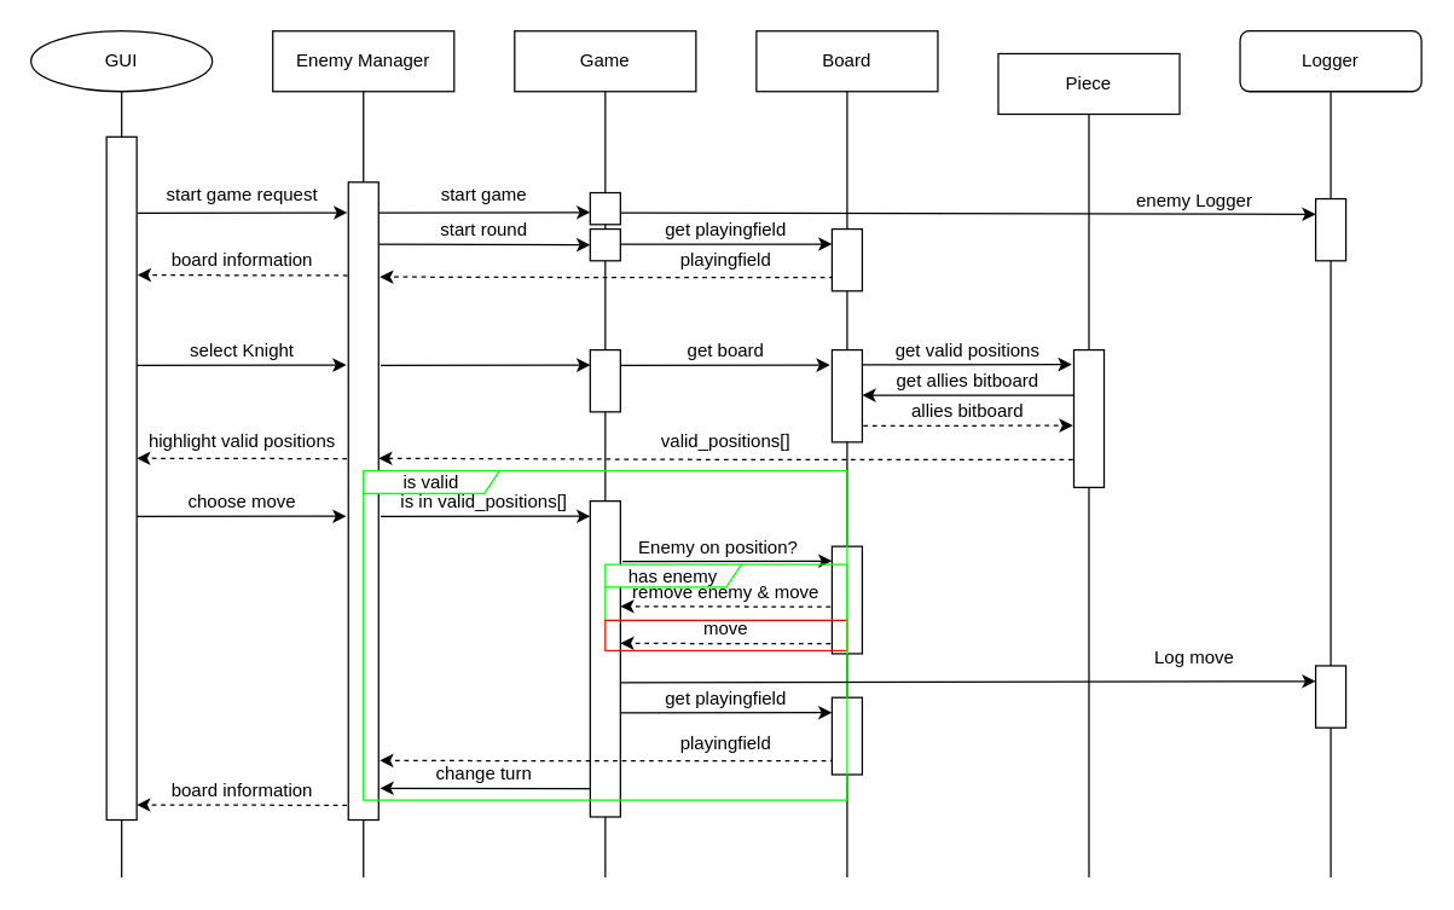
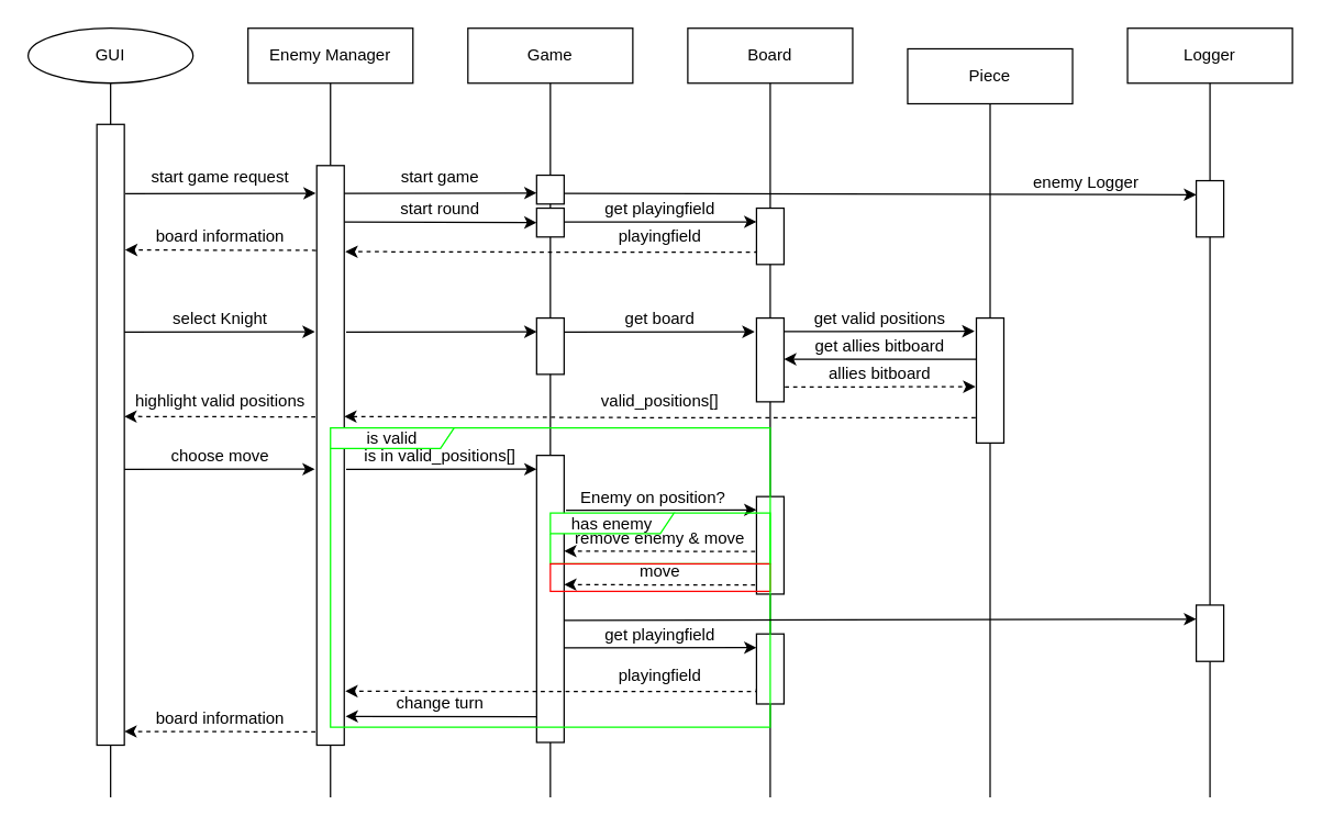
- <mxCell id="71" value="Logger" style="whiteSpace=wrap;html=1;rounded=1;" vertex="1" parent="1"><mxGeometry x="820" y="20" width="120" height="40" as="geometry" /></mxCell>
+ <mxCell id="71" value="Logger" style="rounded=0;whiteSpace=wrap;html=1;" vertex="1" parent="1"><mxGeometry x="820" y="20" width="120" height="40" as="geometry" /></mxCell>
- <mxCell id="85" value="Log move" style="text;html=1;strokeColor=none;fillColor=none;align=center;verticalAlign=middle;whiteSpace=wrap;rounded=0;" vertex="1" parent="1"><mxGeometry x="730" y="426" width="120" height="17" as="geometry" /></mxCell>
